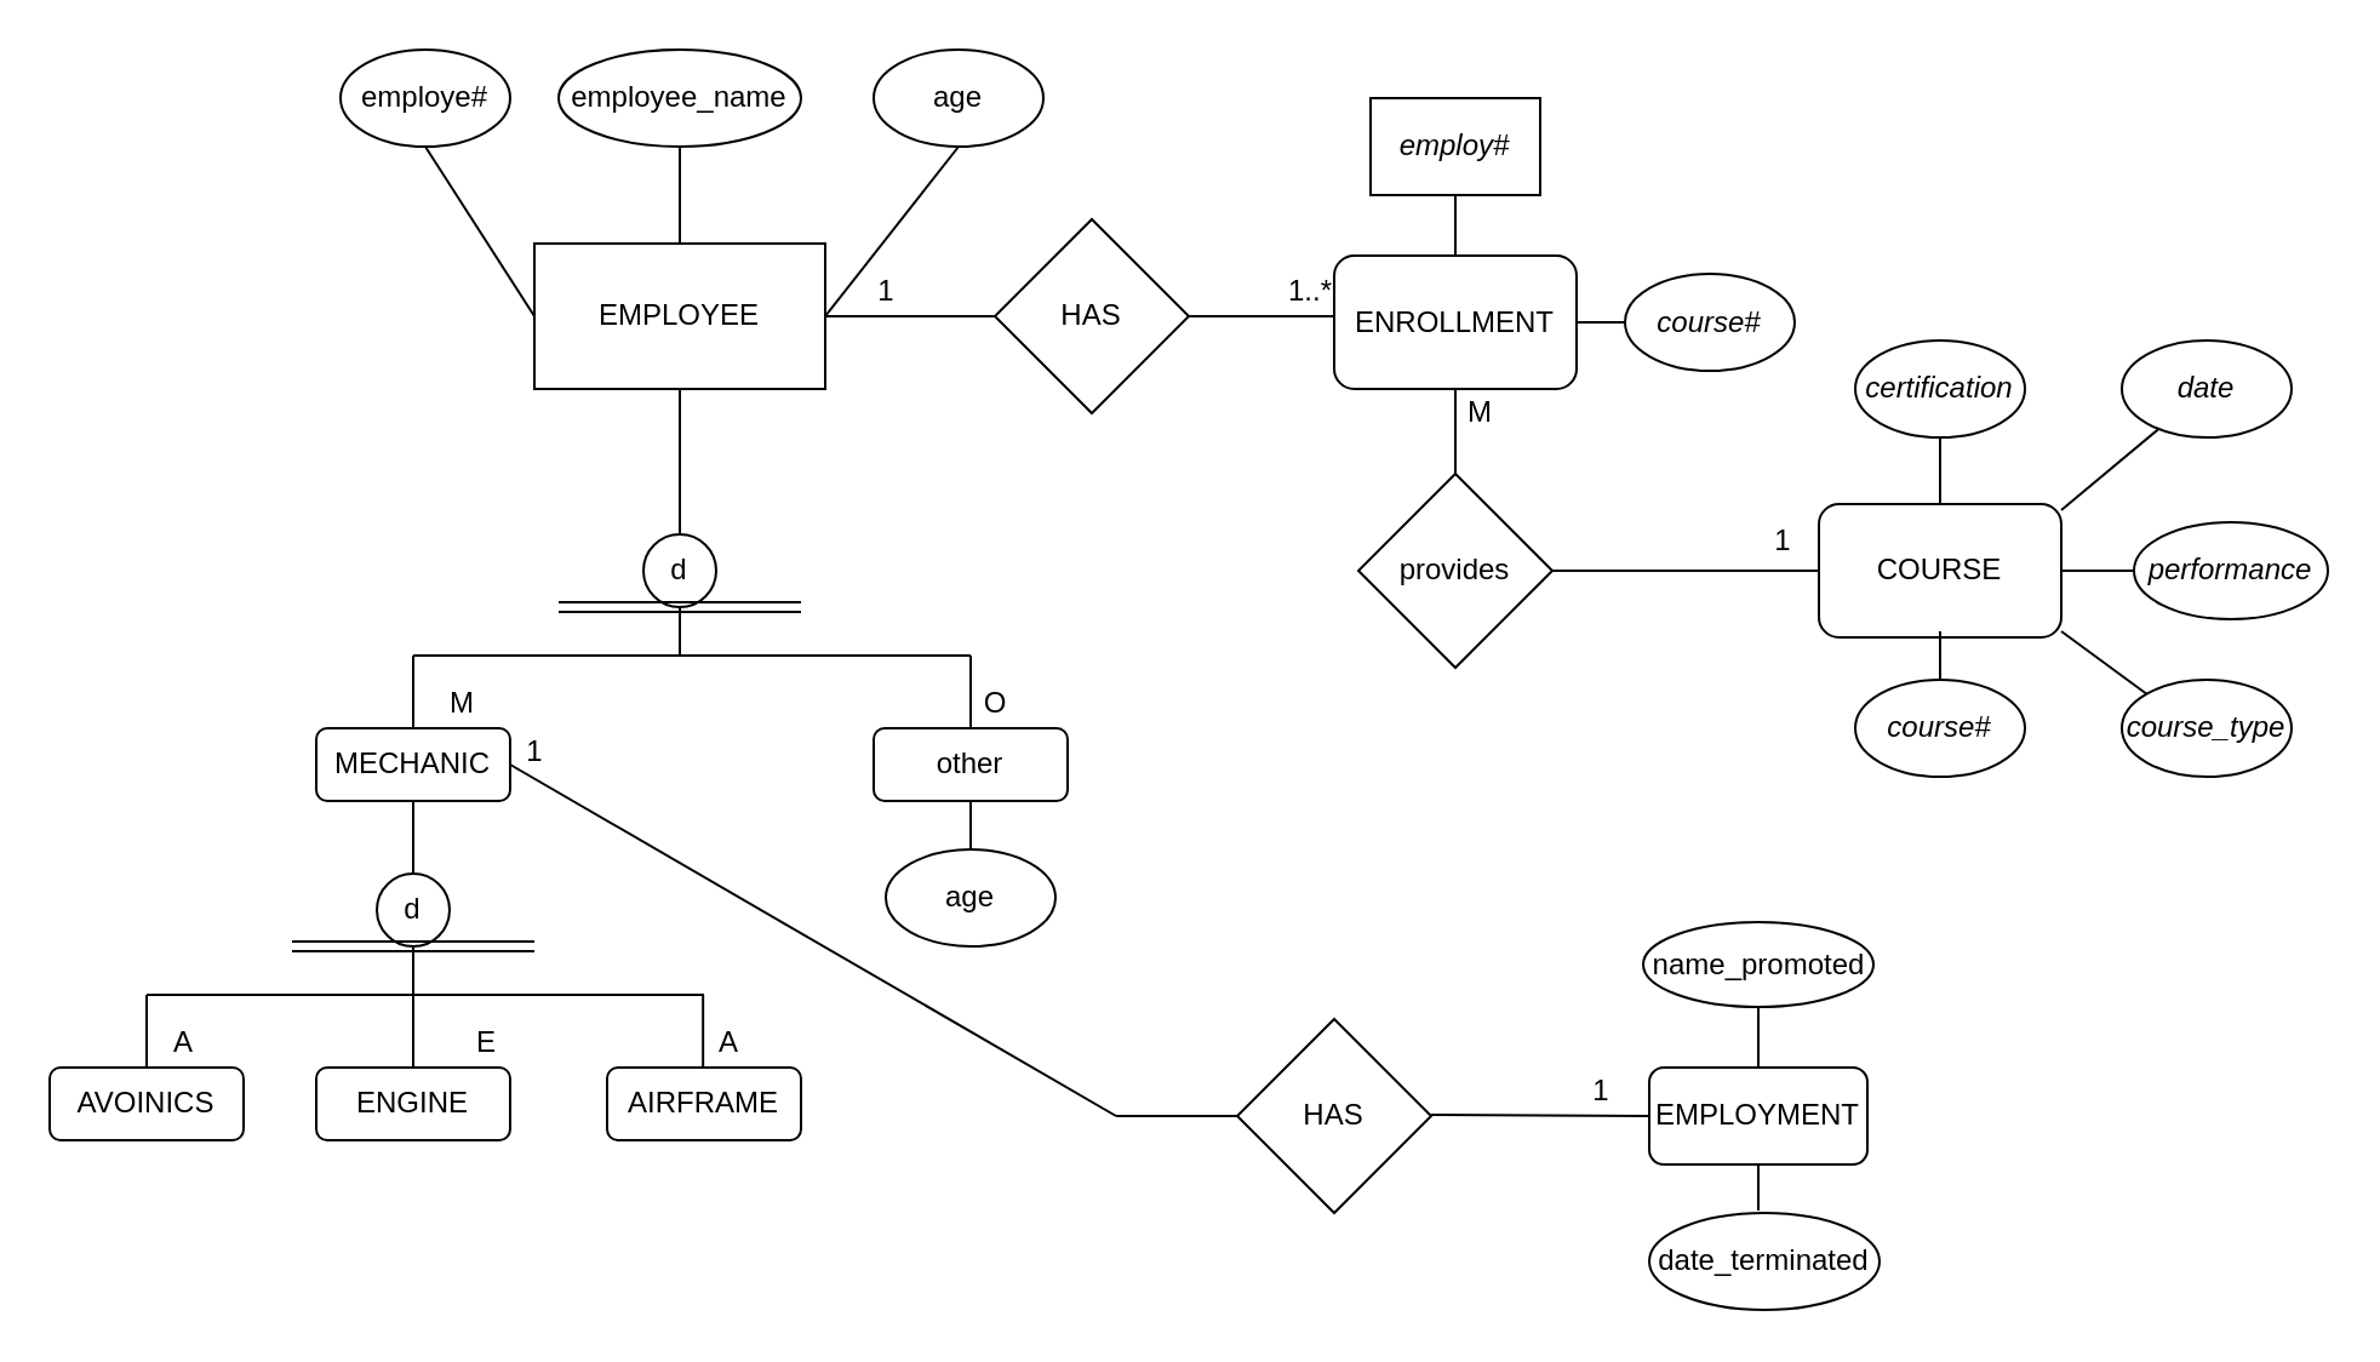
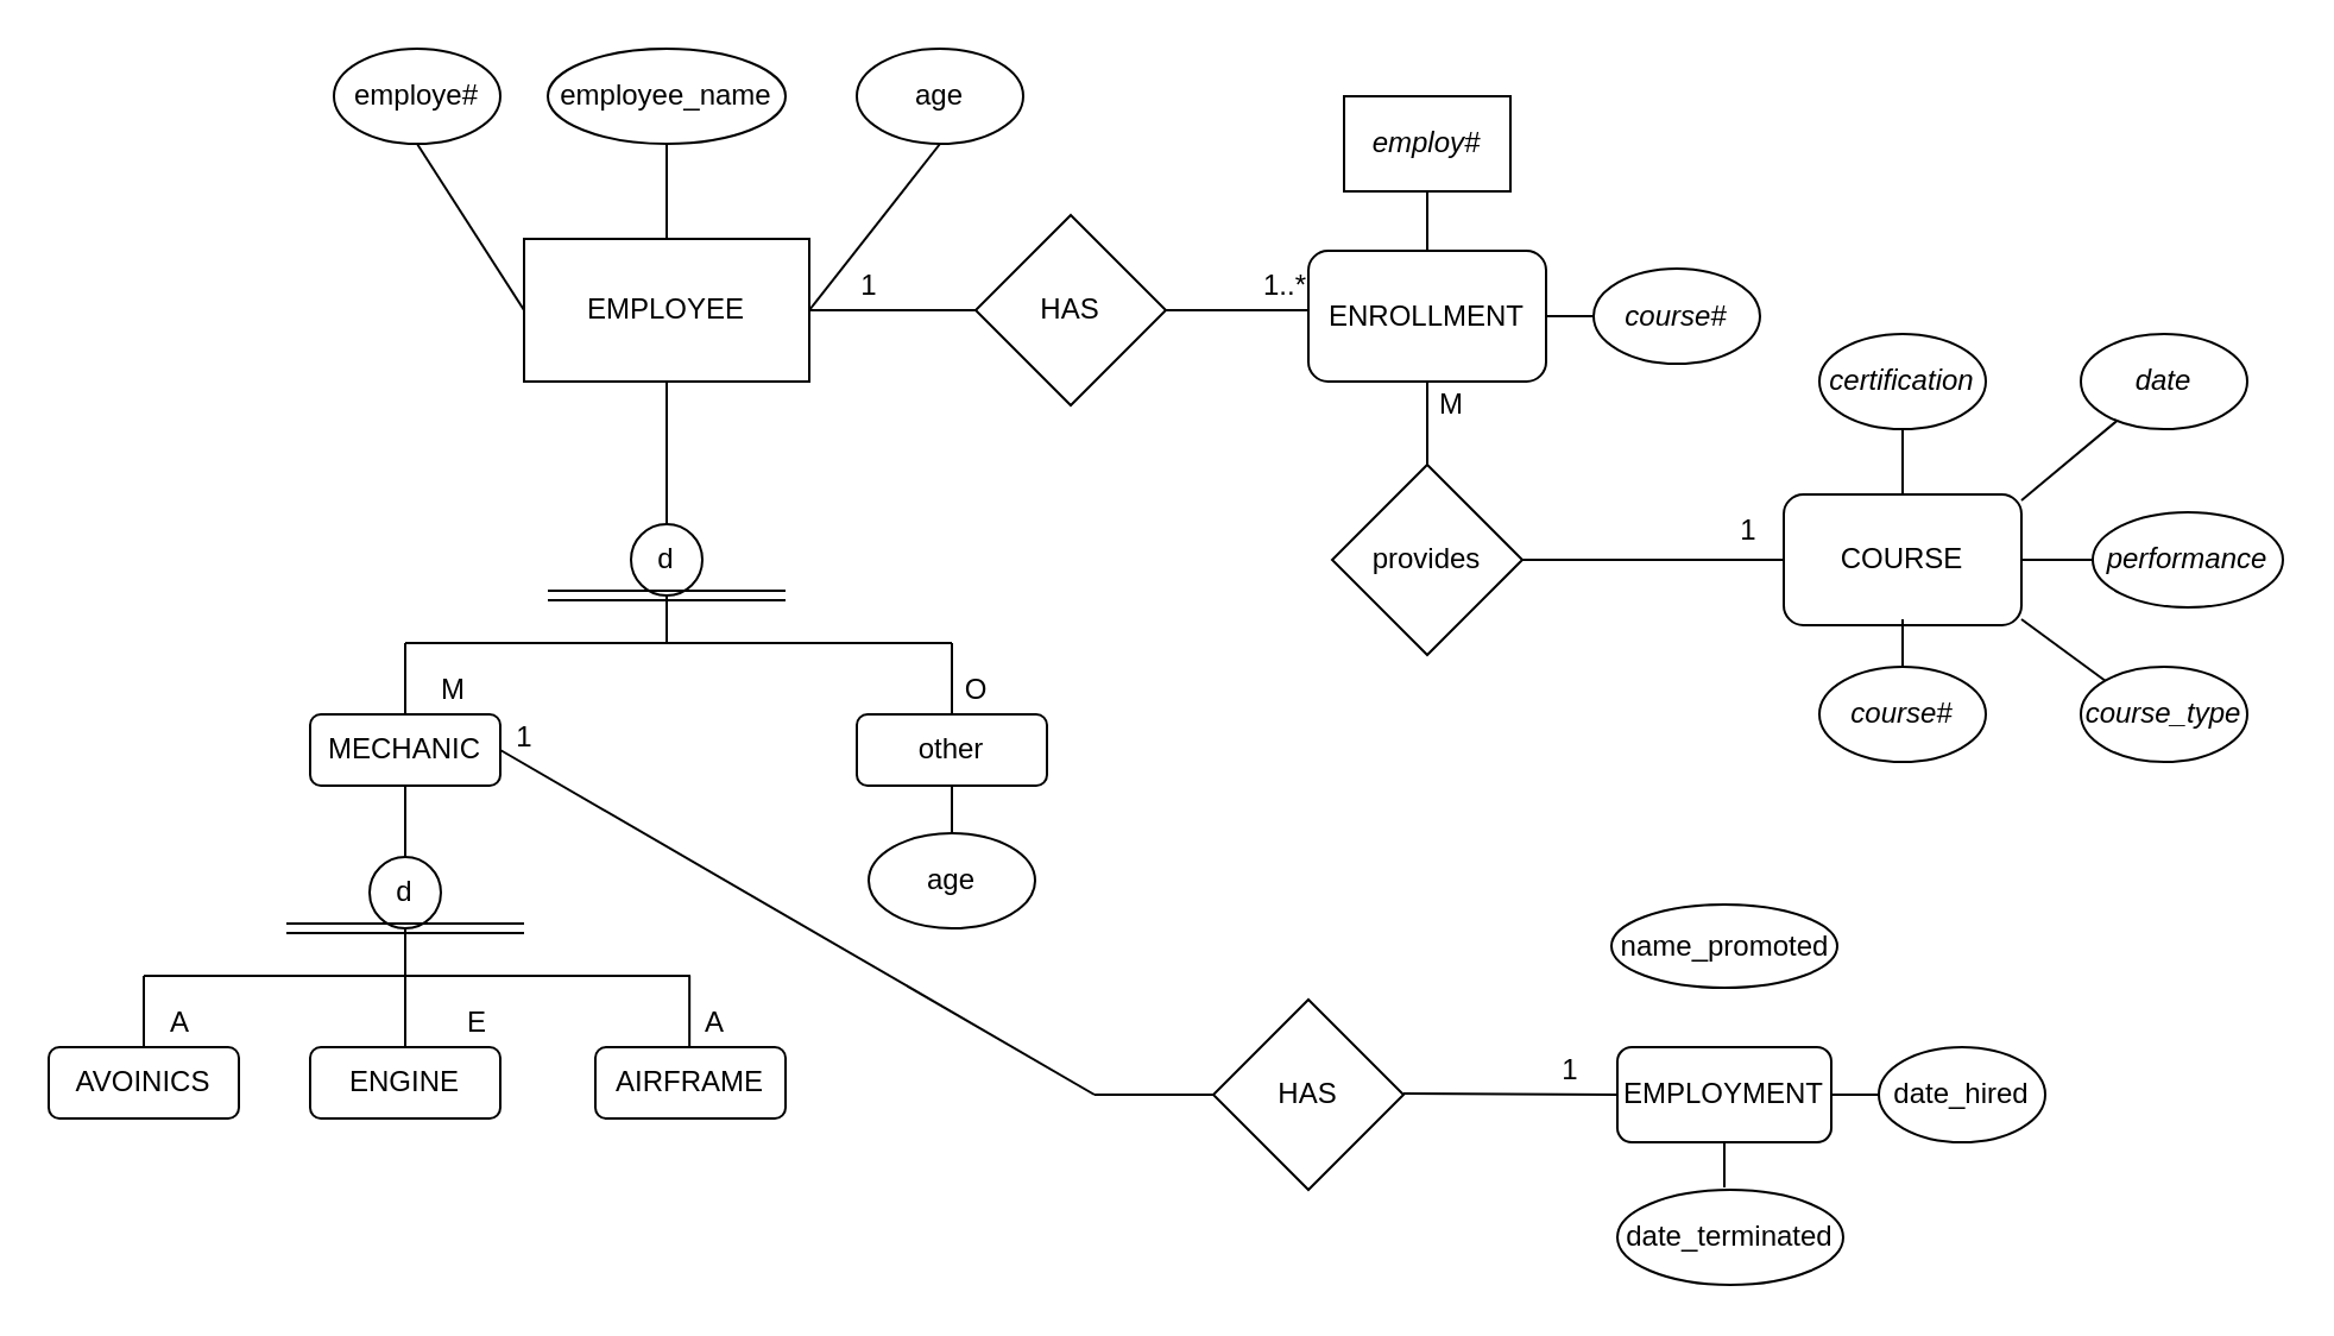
- <mxCell id="45" value="" style="endArrow=none;html=1;rounded=0;exitX=0.5;exitY=0;exitDx=0;exitDy=0;entryX=0.5;entryY=1;entryDx=0;entryDy=0;" edge="1" parent="1" source="40" target="43"><mxGeometry width="50" height="50" relative="1" as="geometry"><mxPoint x="730" y="420" as="sourcePoint" /><mxPoint x="780" y="370" as="targetPoint" /></mxGeometry></mxCell>
+ <mxCell id="46" value="" style="endArrow=none;html=1;rounded=0;exitX=1;exitY=0.5;exitDx=0;exitDy=0;entryX=0;entryY=0.5;entryDx=0;entryDy=0;" edge="1" parent="1" source="40" target="42"><mxGeometry width="50" height="50" relative="1" as="geometry"><mxPoint x="730" y="420" as="sourcePoint" /><mxPoint x="780" y="370" as="targetPoint" /></mxGeometry></mxCell>
+ <mxCell id="42" value="date_hired" style="ellipse;whiteSpace=wrap;html=1;" vertex="1" parent="1"><mxGeometry x="790" y="440" width="70" height="40" as="geometry" /></mxCell>
